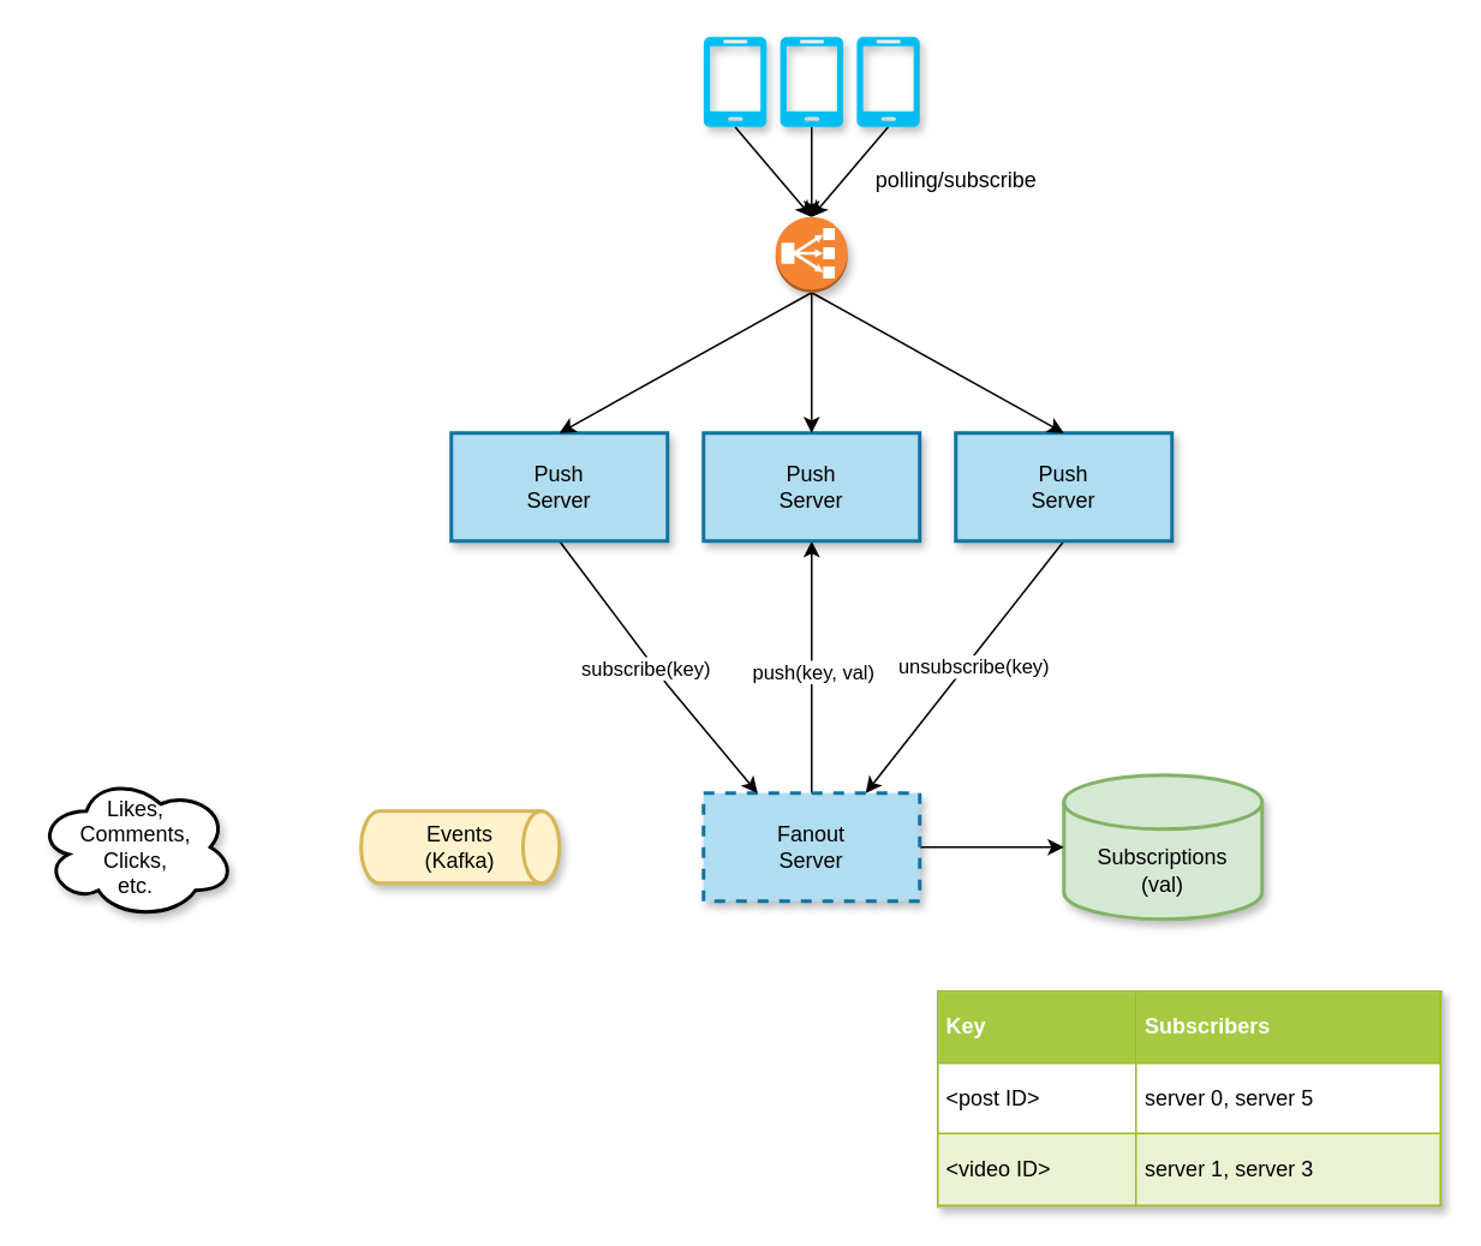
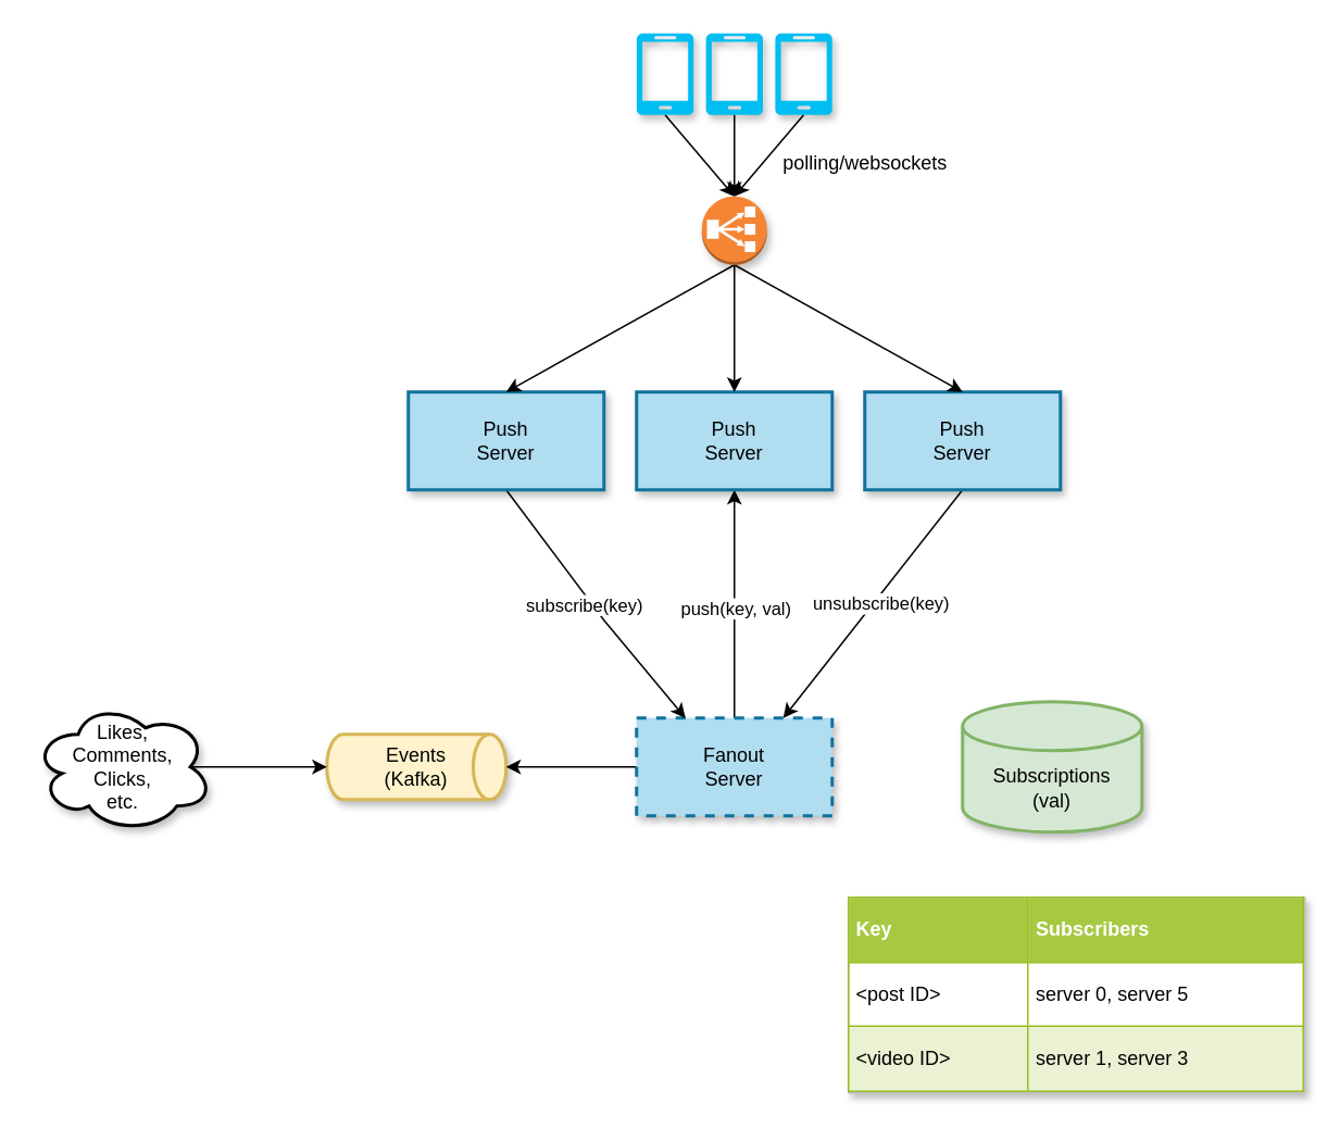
- <mxCell id="27" value="polling/subscribe" style="text;html=1;align=center;verticalAlign=middle;resizable=0;points=[];autosize=1;strokeColor=none;fillColor=none;" vertex="1" parent="1"><mxGeometry x="470" y="90" width="120" height="20" as="geometry" /></mxCell>
+ <mxCell id="27" value="polling/websockets" style="text;html=1;align=center;verticalAlign=middle;resizable=0;points=[];autosize=1;strokeColor=none;fillColor=none;" vertex="1" parent="1"><mxGeometry x="470" y="90" width="120" height="20" as="geometry" /></mxCell>
+ <mxCell id="16" style="edgeStyle=none;rounded=0;orthogonalLoop=1;jettySize=auto;html=1;exitX=0.875;exitY=0.5;exitDx=0;exitDy=0;exitPerimeter=0;entryX=0;entryY=0.5;entryDx=0;entryDy=0;entryPerimeter=0;" edge="1" parent="1" source="17" target="4"><mxGeometry relative="1" as="geometry" /></mxCell>
+ <mxCell id="9" style="edgeStyle=none;rounded=0;orthogonalLoop=1;jettySize=auto;html=1;exitX=0;exitY=0.5;exitDx=0;exitDy=0;entryX=1;entryY=0.5;entryDx=0;entryDy=0;entryPerimeter=0;" edge="1" parent="1" source="10" target="4"><mxGeometry relative="1" as="geometry" /></mxCell>
- <mxCell id="6" style="edgeStyle=orthogonalEdgeStyle;rounded=0;orthogonalLoop=1;jettySize=auto;html=1;exitX=1;exitY=0.5;exitDx=0;exitDy=0;" edge="1" parent="1" source="10" target="5"><mxGeometry relative="1" as="geometry" /></mxCell>
